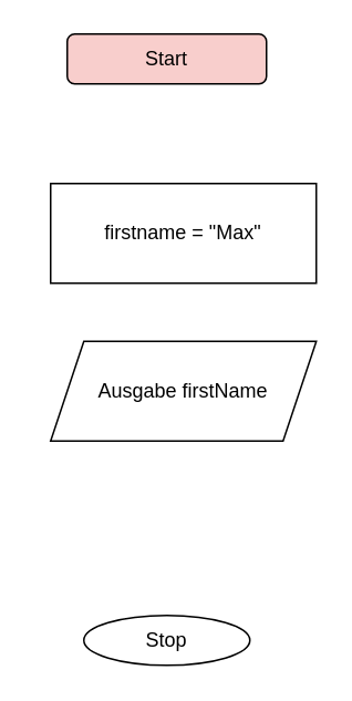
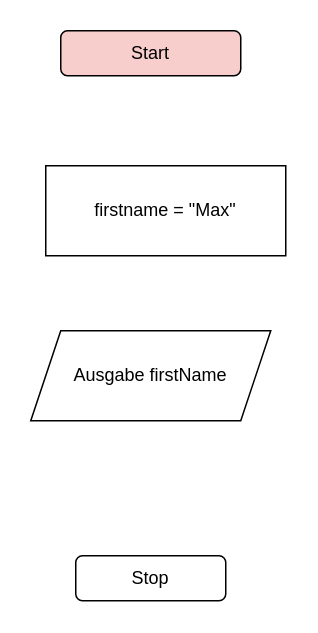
- <mxCell id="5" value="Ausgabe firstName" style="shape=parallelogram;perimeter=parallelogramPerimeter;whiteSpace=wrap;html=1;fixedSize=1;" vertex="1" parent="1"><mxGeometry x="30" y="205" width="160" height="60" as="geometry" /></mxCell>
+ <mxCell id="5" value="Ausgabe firstName" style="shape=parallelogram;perimeter=parallelogramPerimeter;whiteSpace=wrap;html=1;fixedSize=1;" vertex="1" parent="1"><mxGeometry x="20" y="220" width="160" height="60" as="geometry" /></mxCell>
- <mxCell id="3" value="Stop" style="ellipse;whiteSpace=wrap;html=1;" vertex="1" parent="1"><mxGeometry x="50" y="370" width="100" height="30" as="geometry" /></mxCell>
+ <mxCell id="3" value="Stop" style="rounded=1;whiteSpace=wrap;html=1;" vertex="1" parent="1"><mxGeometry x="50" y="370" width="100" height="30" as="geometry" /></mxCell>
